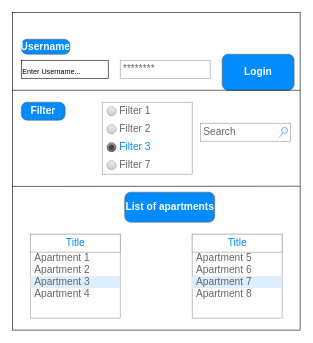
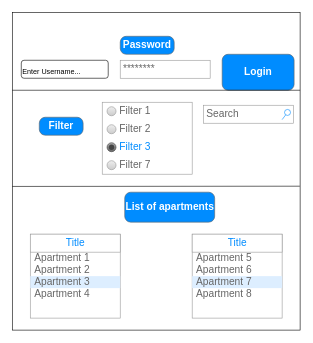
+ <mxCell id="4" value="Password" style="strokeWidth=1;shadow=0;dashed=0;align=center;html=1;shape=mxgraph.mockup.buttons.button;strokeColor=#666666;fontColor=#ffffff;mainText=;buttonStyle=round;fontSize=17;fontStyle=1;fillColor=#008cff;whiteSpace=wrap;" vertex="1" parent="1"><mxGeometry x="200" y="60" width="90" height="30" as="geometry" /></mxCell>
- <mxCell id="3" value="Username" style="strokeWidth=1;shadow=0;dashed=0;align=center;html=1;shape=mxgraph.mockup.buttons.button;strokeColor=#666666;fontColor=#ffffff;mainText=;buttonStyle=round;fontSize=17;fontStyle=1;fillColor=#008cff;whiteSpace=wrap;" vertex="1" parent="1"><mxGeometry x="35" y="65" width="81.25" height="25" as="geometry" /></mxCell>
- <mxCell id="5" value="&lt;font style=&quot;font-size: 12px;&quot;&gt;Enter Username...&lt;/font&gt;" style="whiteSpace=wrap;html=1;fontSize=24;align=left;" vertex="1" parent="1"><mxGeometry x="35" y="100" width="145" height="30" as="geometry" /></mxCell>
+ <mxCell id="5" value="&lt;font style=&quot;font-size: 12px;&quot;&gt;Enter Username...&lt;/font&gt;" style="whiteSpace=wrap;html=1;fontSize=24;align=left;rounded=1;" vertex="1" parent="1"><mxGeometry x="35" y="100" width="145" height="30" as="geometry" /></mxCell>
- <mxCell id="7" value="Filter" style="strokeWidth=1;shadow=0;dashed=0;align=center;html=1;shape=mxgraph.mockup.buttons.button;strokeColor=#666666;fontColor=#ffffff;mainText=;buttonStyle=round;fontSize=17;fontStyle=1;fillColor=#008cff;whiteSpace=wrap;" vertex="1" parent="1"><mxGeometry x="35" y="170" width="73.13" height="30" as="geometry" /></mxCell>
+ <mxCell id="7" value="Filter" style="strokeWidth=1;shadow=0;dashed=0;align=center;html=1;shape=mxgraph.mockup.buttons.button;strokeColor=#666666;fontColor=#ffffff;mainText=;buttonStyle=round;fontSize=17;fontStyle=1;fillColor=#008cff;whiteSpace=wrap;" vertex="1" parent="1"><mxGeometry x="65" y="195" width="73.13" height="30" as="geometry" /></mxCell>
- <mxCell id="30" value="Search" style="strokeWidth=1;shadow=0;dashed=0;align=center;html=1;shape=mxgraph.mockup.forms.searchBox;strokeColor=#999999;mainText=;strokeColor2=#008cff;fontColor=#666666;fontSize=17;align=left;spacingLeft=3;" vertex="1" parent="1"><mxGeometry x="334" y="205" width="150" height="30" as="geometry" /></mxCell>
+ <mxCell id="30" value="Search" style="strokeWidth=1;shadow=0;dashed=0;align=center;html=1;shape=mxgraph.mockup.forms.searchBox;strokeColor=#999999;mainText=;strokeColor2=#008cff;fontColor=#666666;fontSize=17;align=left;spacingLeft=3;" vertex="1" parent="1"><mxGeometry x="339" y="175" width="150" height="30" as="geometry" /></mxCell>
